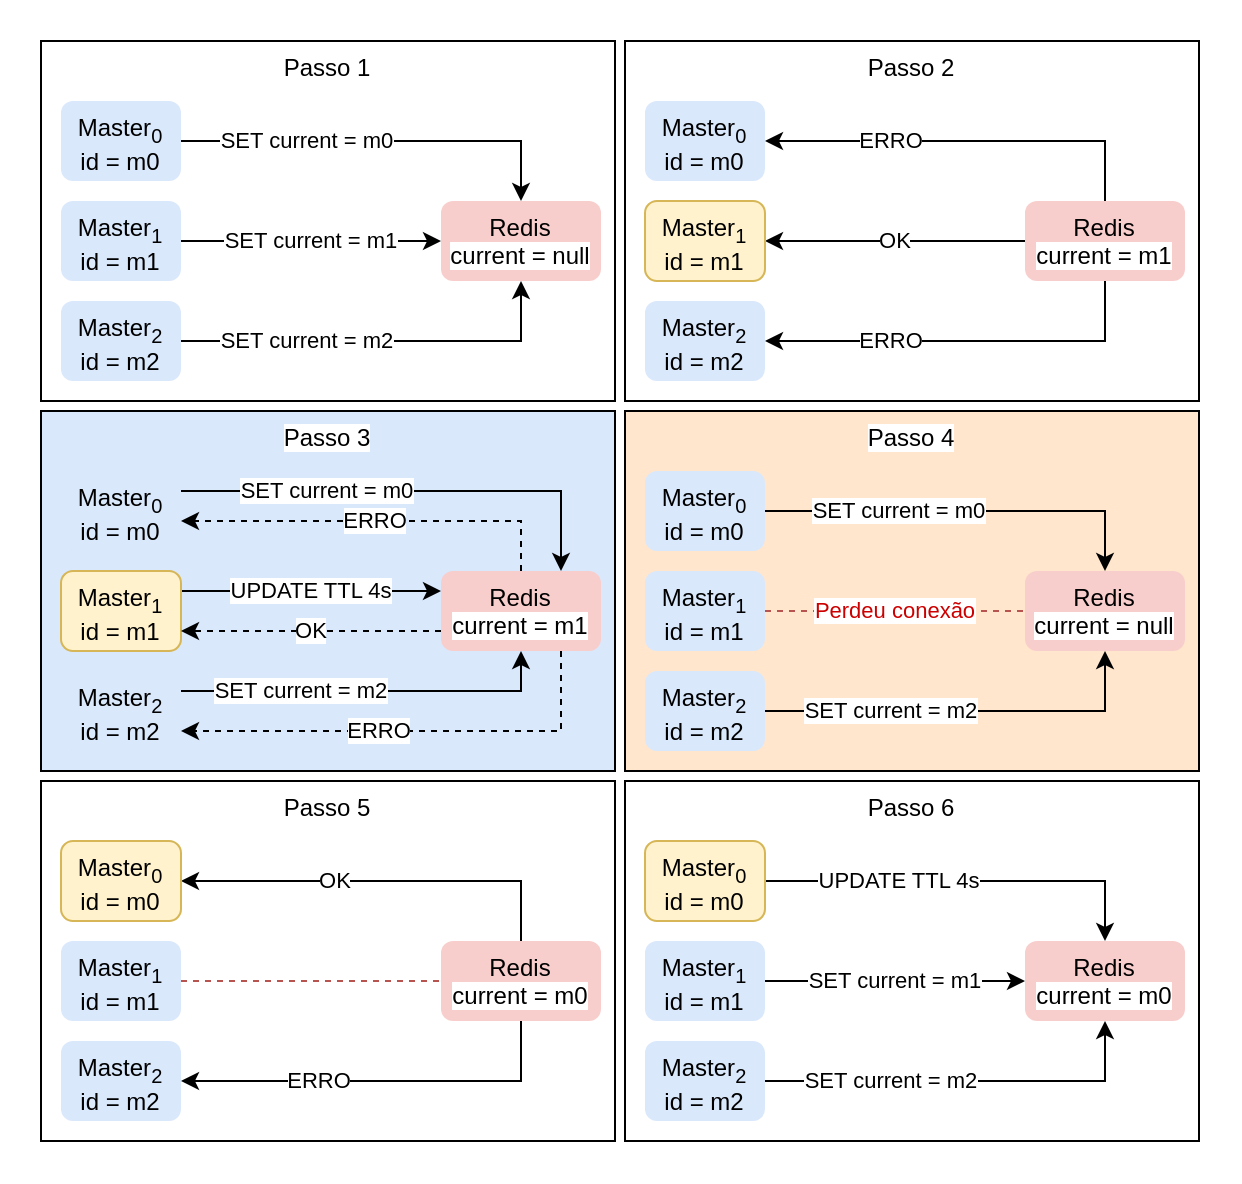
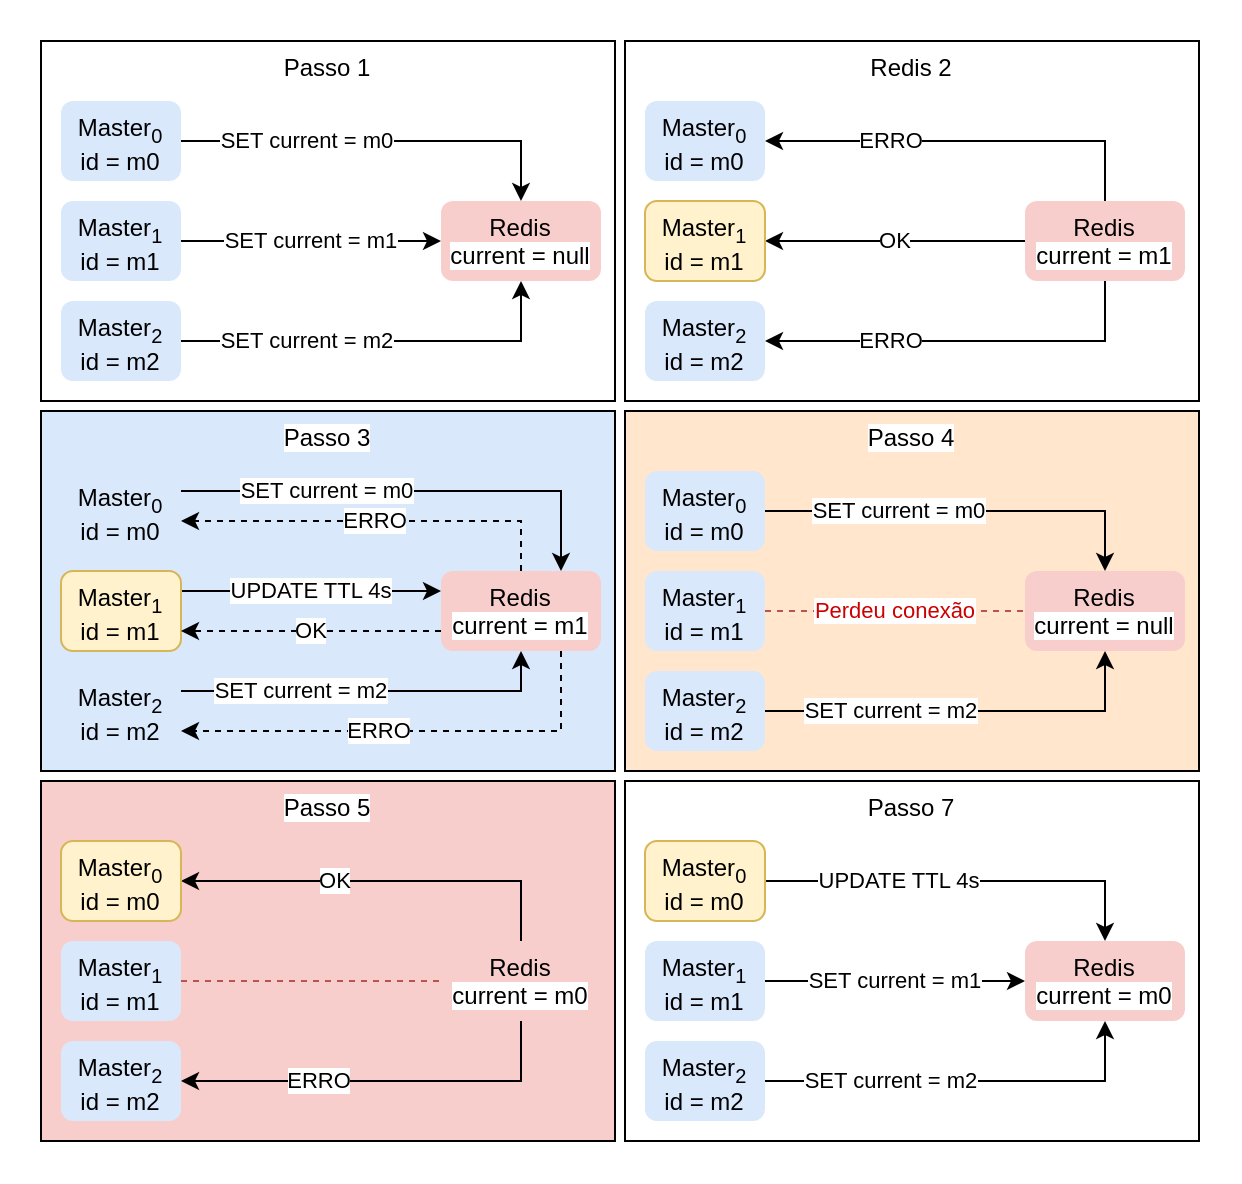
- <mxCell id="2" value="Passo 2" style="rounded=0;whiteSpace=wrap;html=1;labelBackgroundColor=#FFFFFF;verticalAlign=top;align=center;" vertex="1" parent="1"><mxGeometry x="312" y="20" width="287" height="180" as="geometry" /></mxCell>
+ <mxCell id="2" value="Redis 2" style="rounded=0;whiteSpace=wrap;html=1;labelBackgroundColor=#FFFFFF;verticalAlign=top;align=center;" vertex="1" parent="1"><mxGeometry x="312" y="20" width="287" height="180" as="geometry" /></mxCell>
- <mxCell id="45" value="Passo 6" style="rounded=0;whiteSpace=wrap;html=1;labelBackgroundColor=#FFFFFF;verticalAlign=top;align=center;" vertex="1" parent="1"><mxGeometry x="312" y="390" width="287" height="180" as="geometry" /></mxCell>
+ <mxCell id="45" value="Passo 7" style="rounded=0;whiteSpace=wrap;html=1;labelBackgroundColor=#FFFFFF;verticalAlign=top;align=center;" vertex="1" parent="1"><mxGeometry x="312" y="390" width="287" height="180" as="geometry" /></mxCell>
- <mxCell id="37" value="Passo 5" style="rounded=0;whiteSpace=wrap;html=1;labelBackgroundColor=#FFFFFF;verticalAlign=top;align=center;" vertex="1" parent="1"><mxGeometry x="20" y="390" width="287" height="180" as="geometry" /></mxCell>
+ <mxCell id="37" value="Passo 5" style="rounded=0;whiteSpace=wrap;html=1;labelBackgroundColor=#FFFFFF;verticalAlign=top;align=center;fillColor=#f8cecc;" vertex="1" parent="1"><mxGeometry x="20" y="390" width="287" height="180" as="geometry" /></mxCell>
